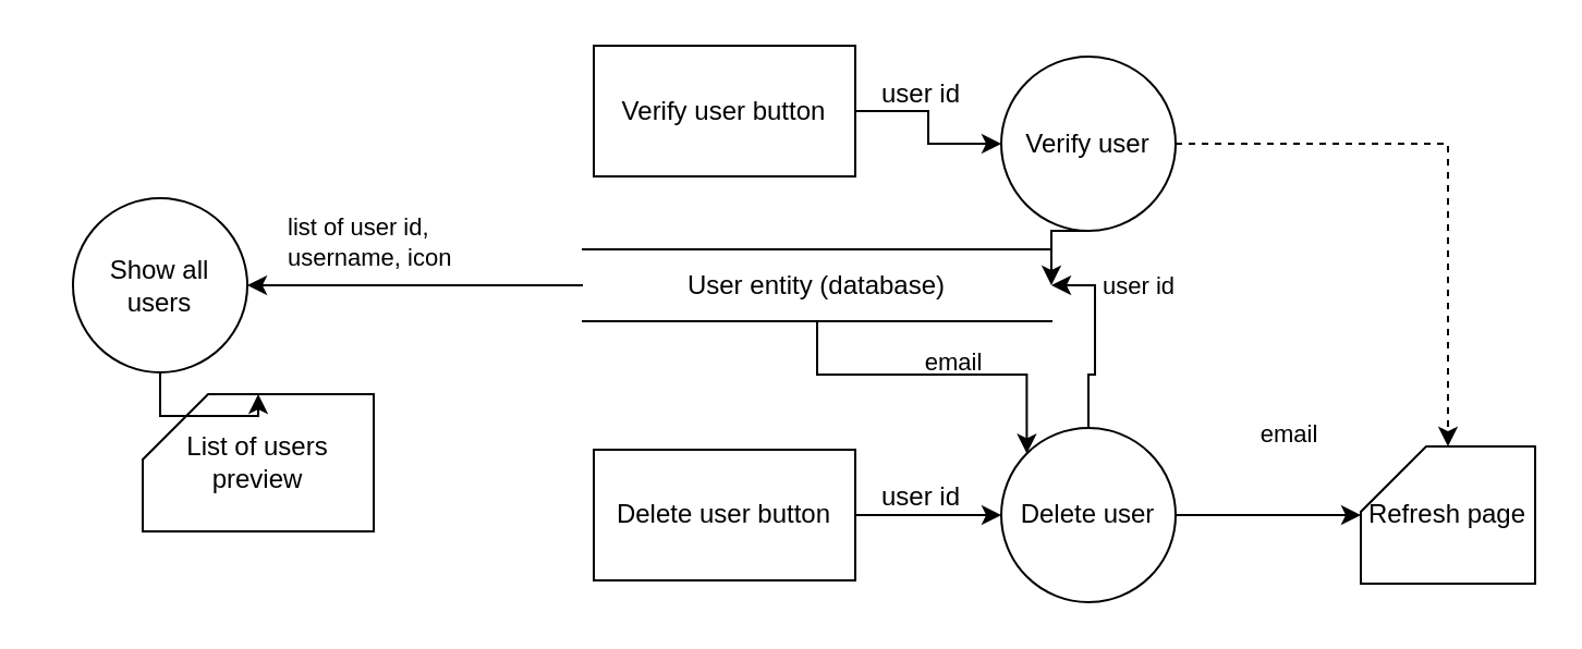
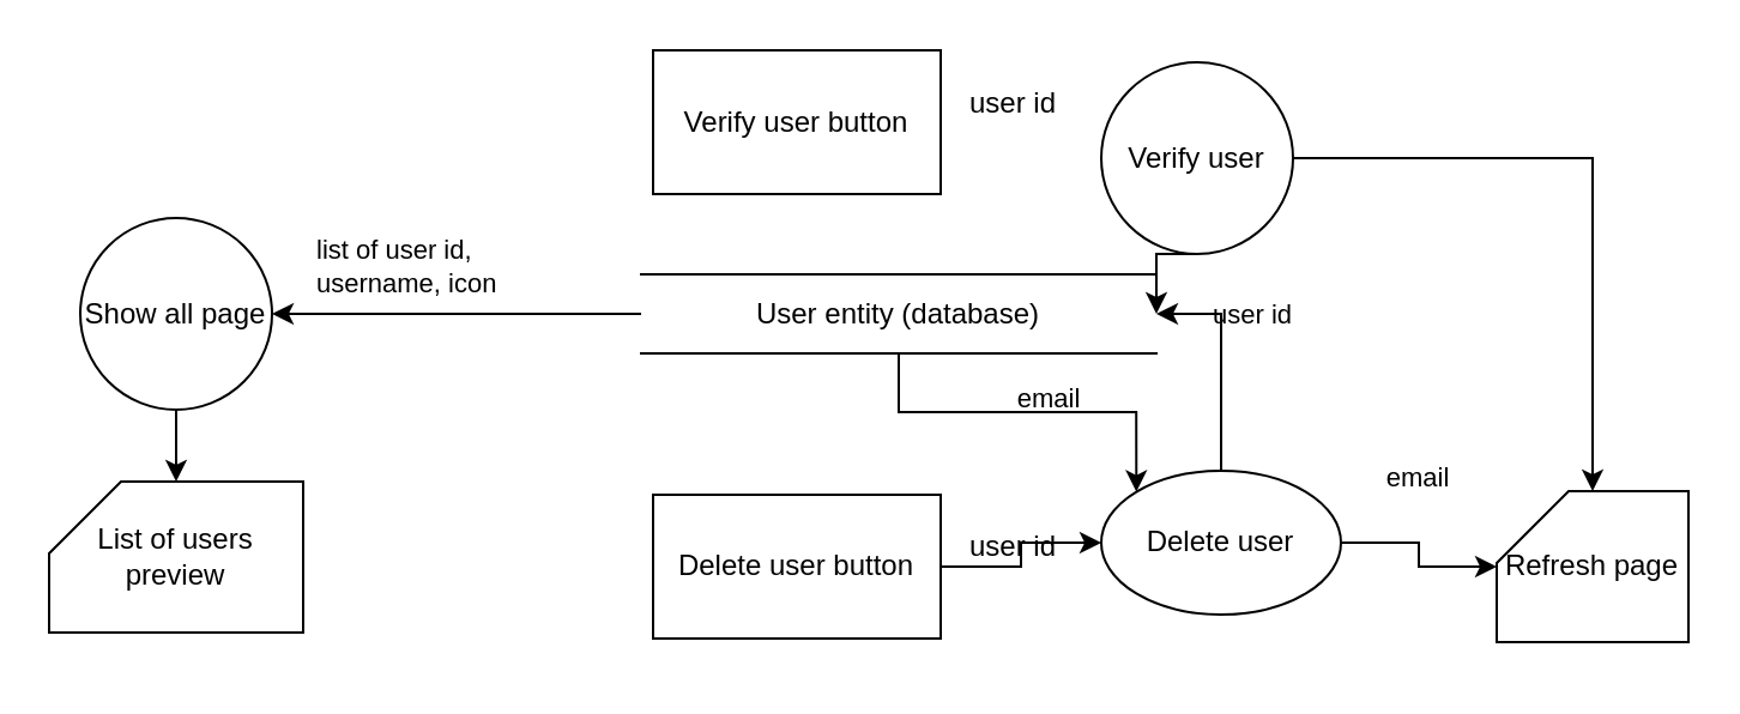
- <mxCell id="19" style="edgeStyle=orthogonalEdgeStyle;rounded=0;orthogonalLoop=1;jettySize=auto;html=1;exitX=1;exitY=0.5;exitDx=0;exitDy=0;entryX=0;entryY=0.5;entryDx=0;entryDy=0;fontSize=11;" edge="1" parent="1" source="20" target="23"><mxGeometry relative="1" as="geometry" /></mxCell>
- <mxCell id="22" style="edgeStyle=orthogonalEdgeStyle;rounded=0;orthogonalLoop=1;jettySize=auto;html=1;exitX=1;exitY=0.5;exitDx=0;exitDy=0;entryX=0.5;entryY=0;entryDx=0;entryDy=0;entryPerimeter=0;fontSize=11;dashed=1;" edge="1" parent="1" source="23" target="3"><mxGeometry relative="1" as="geometry" /></mxCell>
+ <mxCell id="22" style="edgeStyle=orthogonalEdgeStyle;rounded=0;orthogonalLoop=1;jettySize=auto;html=1;exitX=1;exitY=0.5;exitDx=0;exitDy=0;entryX=0.5;entryY=0;entryDx=0;entryDy=0;entryPerimeter=0;fontSize=11;" edge="1" parent="1" source="23" target="3"><mxGeometry relative="1" as="geometry" /></mxCell>
- <mxCell id="16" value="Show all users" style="ellipse;whiteSpace=wrap;html=1;aspect=fixed;" parent="1" vertex="1"><mxGeometry x="33" y="90.5" width="80" height="80" as="geometry" /></mxCell>
+ <mxCell id="16" value="Show all page" style="ellipse;whiteSpace=wrap;html=1;aspect=fixed;" parent="1" vertex="1"><mxGeometry x="33" y="90.5" width="80" height="80" as="geometry" /></mxCell>
- <mxCell id="14" value="List of users preview" style="shape=card;whiteSpace=wrap;html=1;" parent="1" vertex="1"><mxGeometry x="65" y="180.5" width="106" height="63" as="geometry" /></mxCell>
+ <mxCell id="14" value="List of users preview" style="shape=card;whiteSpace=wrap;html=1;" parent="1" vertex="1"><mxGeometry x="20" y="200.5" width="106" height="63" as="geometry" /></mxCell>
- <mxCell id="6" value="Delete user" style="ellipse;whiteSpace=wrap;html=1;aspect=fixed;" parent="1" vertex="1"><mxGeometry x="459" y="196" width="80" height="80" as="geometry" /></mxCell>
+ <mxCell id="6" value="Delete user" style="ellipse;whiteSpace=wrap;html=1;aspect=fixed;" parent="1" vertex="1"><mxGeometry x="459" y="196" width="100" height="60" as="geometry" /></mxCell>
